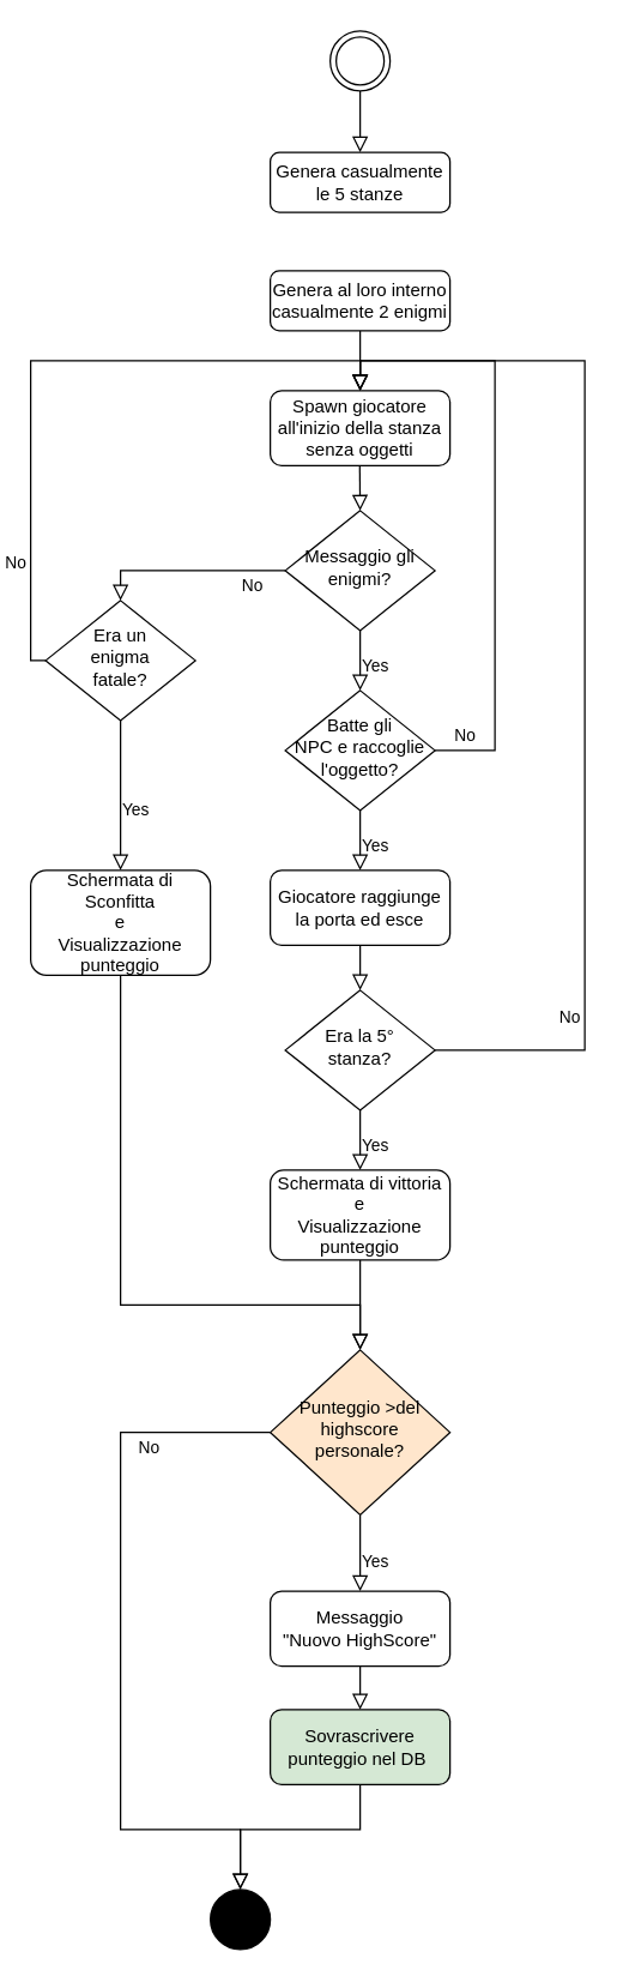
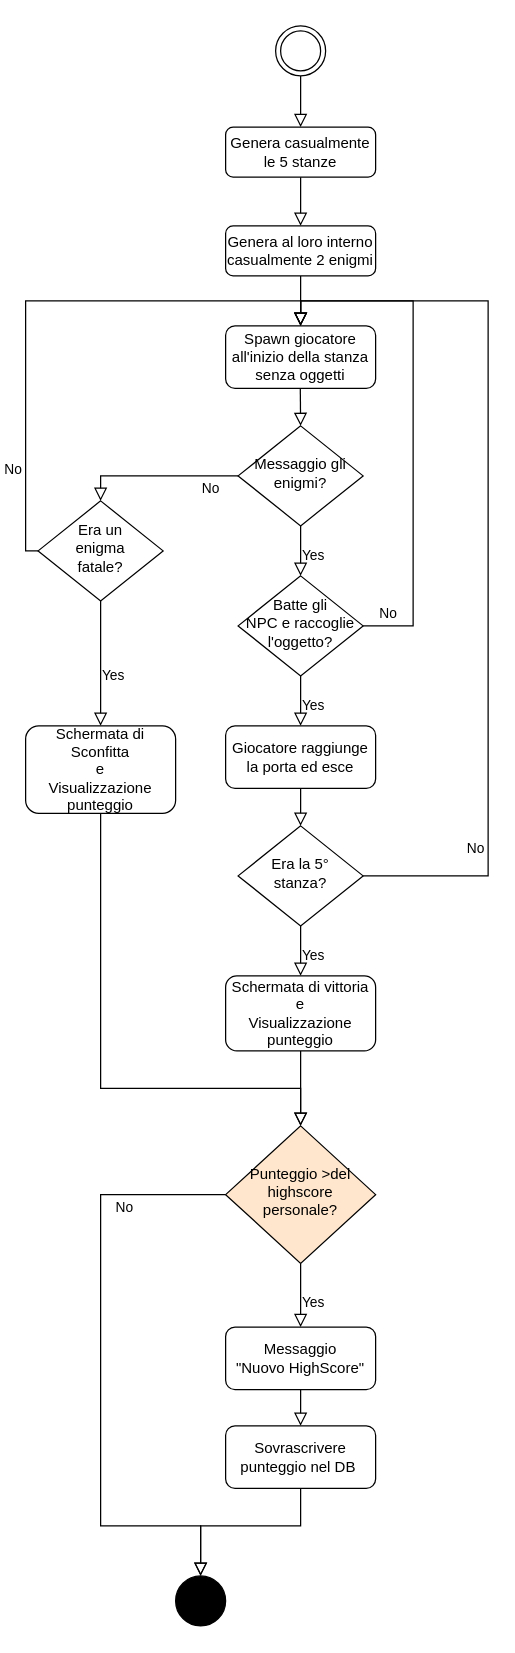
+ <mxCell id="10" value="" style="rounded=0;html=1;jettySize=auto;orthogonalLoop=1;fontSize=11;endArrow=block;endFill=0;endSize=8;strokeWidth=1;shadow=0;labelBackgroundColor=none;edgeStyle=orthogonalEdgeStyle;exitX=0.5;exitY=1;exitDx=0;exitDy=0;entryX=0.5;entryY=0;entryDx=0;entryDy=0;" edge="1" parent="1" source="6" target="8"><mxGeometry relative="1" as="geometry"><mxPoint x="250" y="130" as="targetPoint" /><mxPoint x="250" y="70" as="sourcePoint" /></mxGeometry></mxCell>
- <mxCell id="32" value="Sovrascrivere punteggio nel DB&amp;nbsp;" style="rounded=1;whiteSpace=wrap;html=1;fontSize=12;glass=0;strokeWidth=1;shadow=0;fillColor=#d5e8d4;" vertex="1" parent="1"><mxGeometry x="180" y="1140" width="120" height="50" as="geometry" /></mxCell>
+ <mxCell id="32" value="Sovrascrivere punteggio nel DB&amp;nbsp;" style="rounded=1;whiteSpace=wrap;html=1;fontSize=12;glass=0;strokeWidth=1;shadow=0;" vertex="1" parent="1"><mxGeometry x="180" y="1140" width="120" height="50" as="geometry" /></mxCell>
